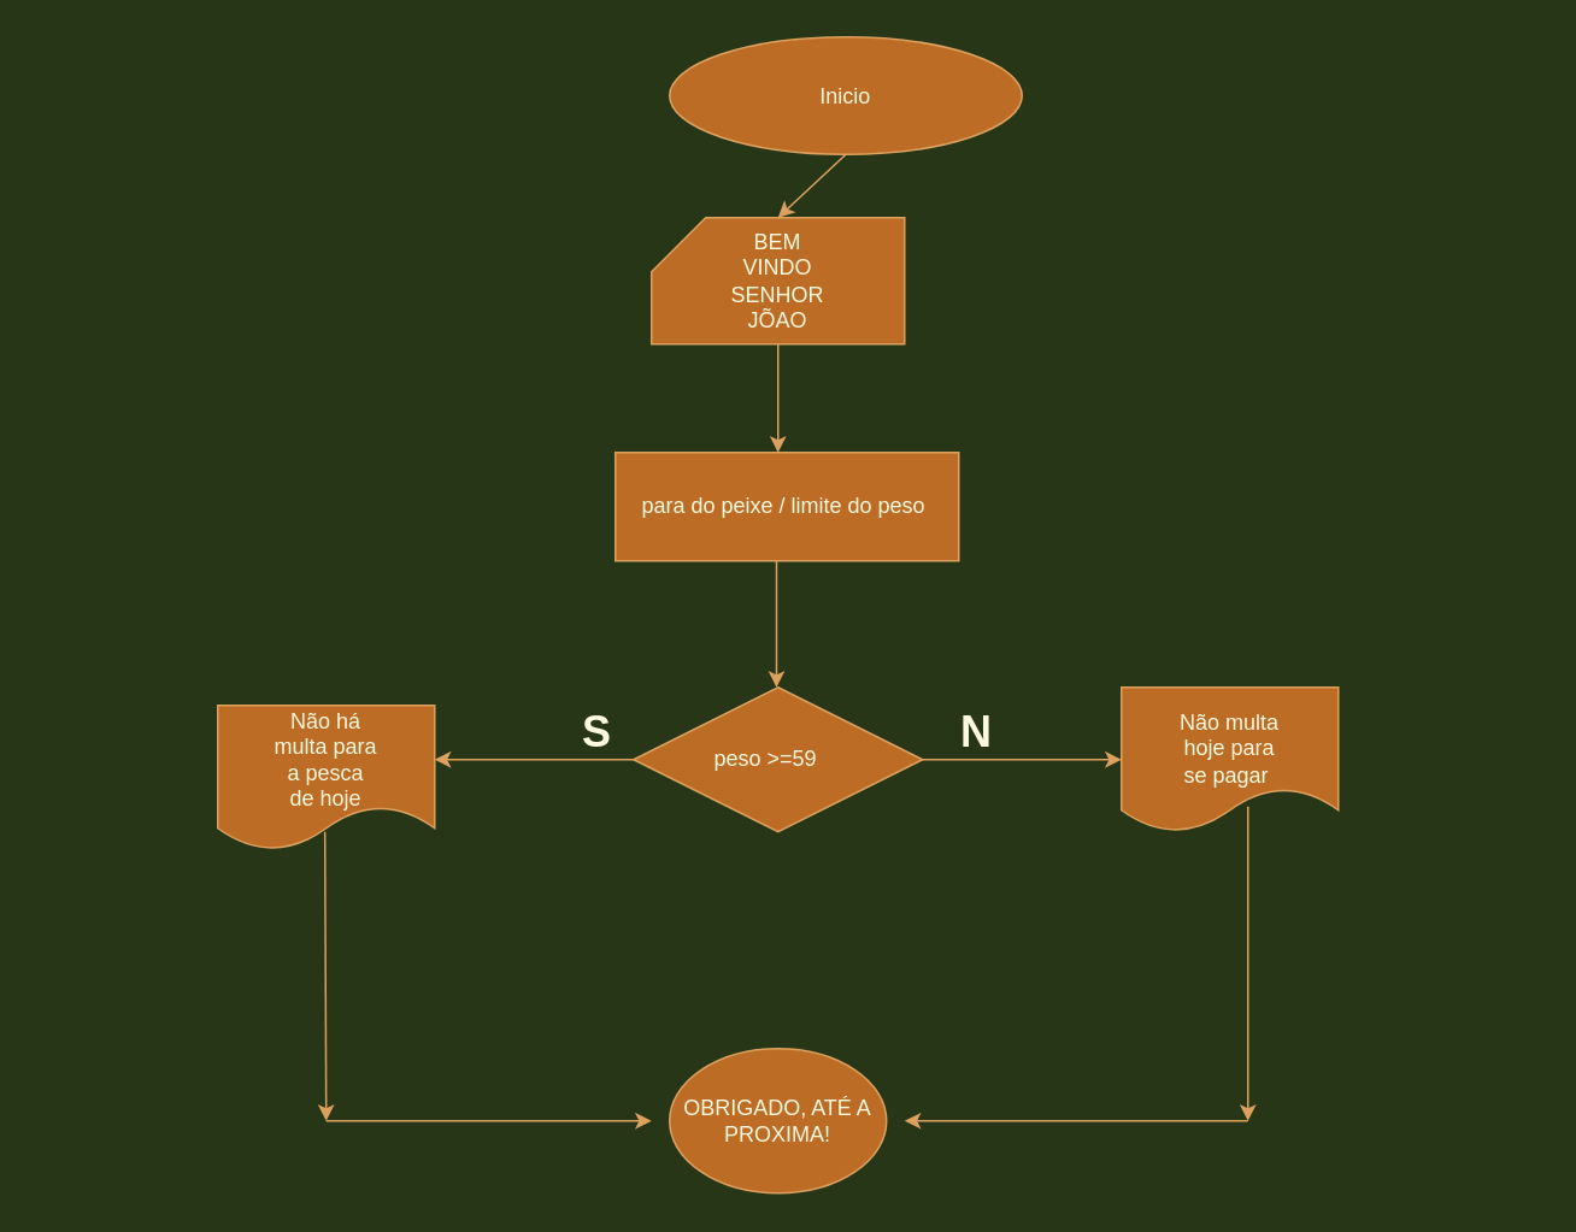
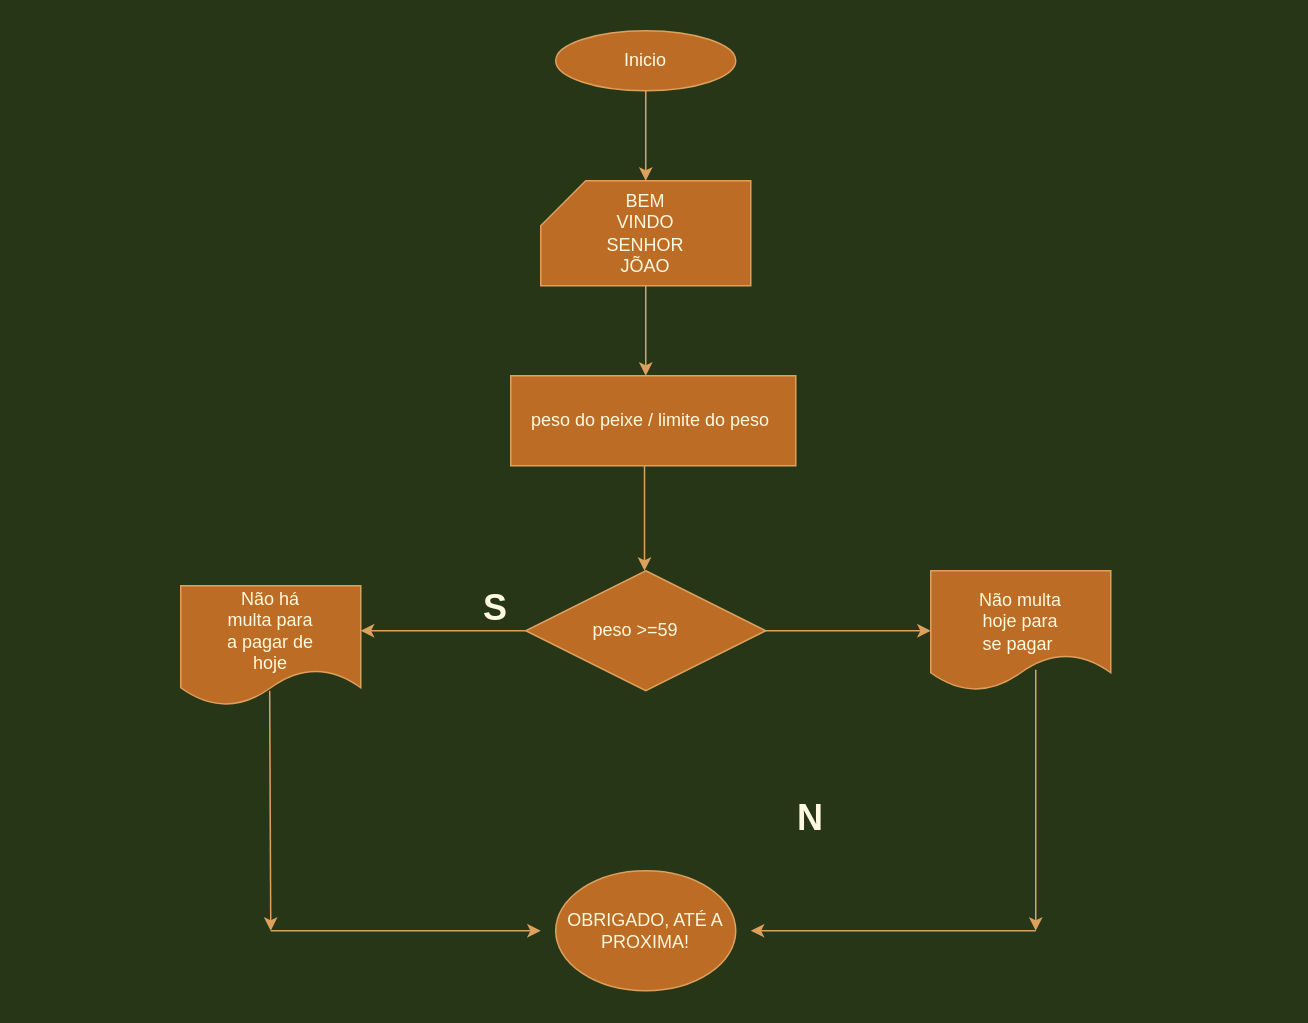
- <mxCell id="2" value="Inicio" style="ellipse;whiteSpace=wrap;html=1;fillColor=#BC6C25;strokeColor=#DDA15E;fontColor=#FEFAE0;" vertex="1" parent="1"><mxGeometry x="370" y="20" width="195" height="65" as="geometry" /></mxCell>
+ <mxCell id="2" value="Inicio" style="ellipse;whiteSpace=wrap;html=1;fillColor=#BC6C25;strokeColor=#DDA15E;fontColor=#FEFAE0;" vertex="1" parent="1"><mxGeometry x="370" y="20" width="120" height="40" as="geometry" /></mxCell>
- <mxCell id="26" value="para do peixe / limite do peso&amp;nbsp;" style="text;html=1;strokeColor=none;fillColor=none;align=center;verticalAlign=middle;whiteSpace=wrap;rounded=0;fontColor=#FEFAE0;" vertex="1" parent="1"><mxGeometry x="20" y="265" width="830" height="30" as="geometry" /></mxCell>
+ <mxCell id="26" value="peso do peixe / limite do peso&amp;nbsp;" style="text;html=1;strokeColor=none;fillColor=none;align=center;verticalAlign=middle;whiteSpace=wrap;rounded=0;fontColor=#FEFAE0;" vertex="1" parent="1"><mxGeometry x="20" y="265" width="830" height="30" as="geometry" /></mxCell>
- <mxCell id="12" value="&lt;h1&gt;N&lt;/h1&gt;" style="text;html=1;strokeColor=none;fillColor=none;align=center;verticalAlign=middle;whiteSpace=wrap;rounded=0;fontColor=#FEFAE0;" vertex="1" parent="1"><mxGeometry x="510" y="390" width="60" height="30" as="geometry" /></mxCell>
+ <mxCell id="12" value="&lt;h1&gt;N&lt;/h1&gt;" style="text;html=1;strokeColor=none;fillColor=none;align=center;verticalAlign=middle;whiteSpace=wrap;rounded=0;fontColor=#FEFAE0;" vertex="1" parent="1"><mxGeometry x="510" y="530" width="60" height="30" as="geometry" /></mxCell>
- <mxCell id="19" value="Não há multa para a pesca de hoje" style="text;html=1;strokeColor=none;fillColor=none;align=center;verticalAlign=middle;whiteSpace=wrap;rounded=0;fontColor=#FEFAE0;" vertex="1" parent="1"><mxGeometry x="150" y="405" width="60" height="30" as="geometry" /></mxCell>
+ <mxCell id="19" value="Não há multa para a pagar de hoje" style="text;html=1;strokeColor=none;fillColor=none;align=center;verticalAlign=middle;whiteSpace=wrap;rounded=0;fontColor=#FEFAE0;" vertex="1" parent="1"><mxGeometry x="150" y="405" width="60" height="30" as="geometry" /></mxCell>
